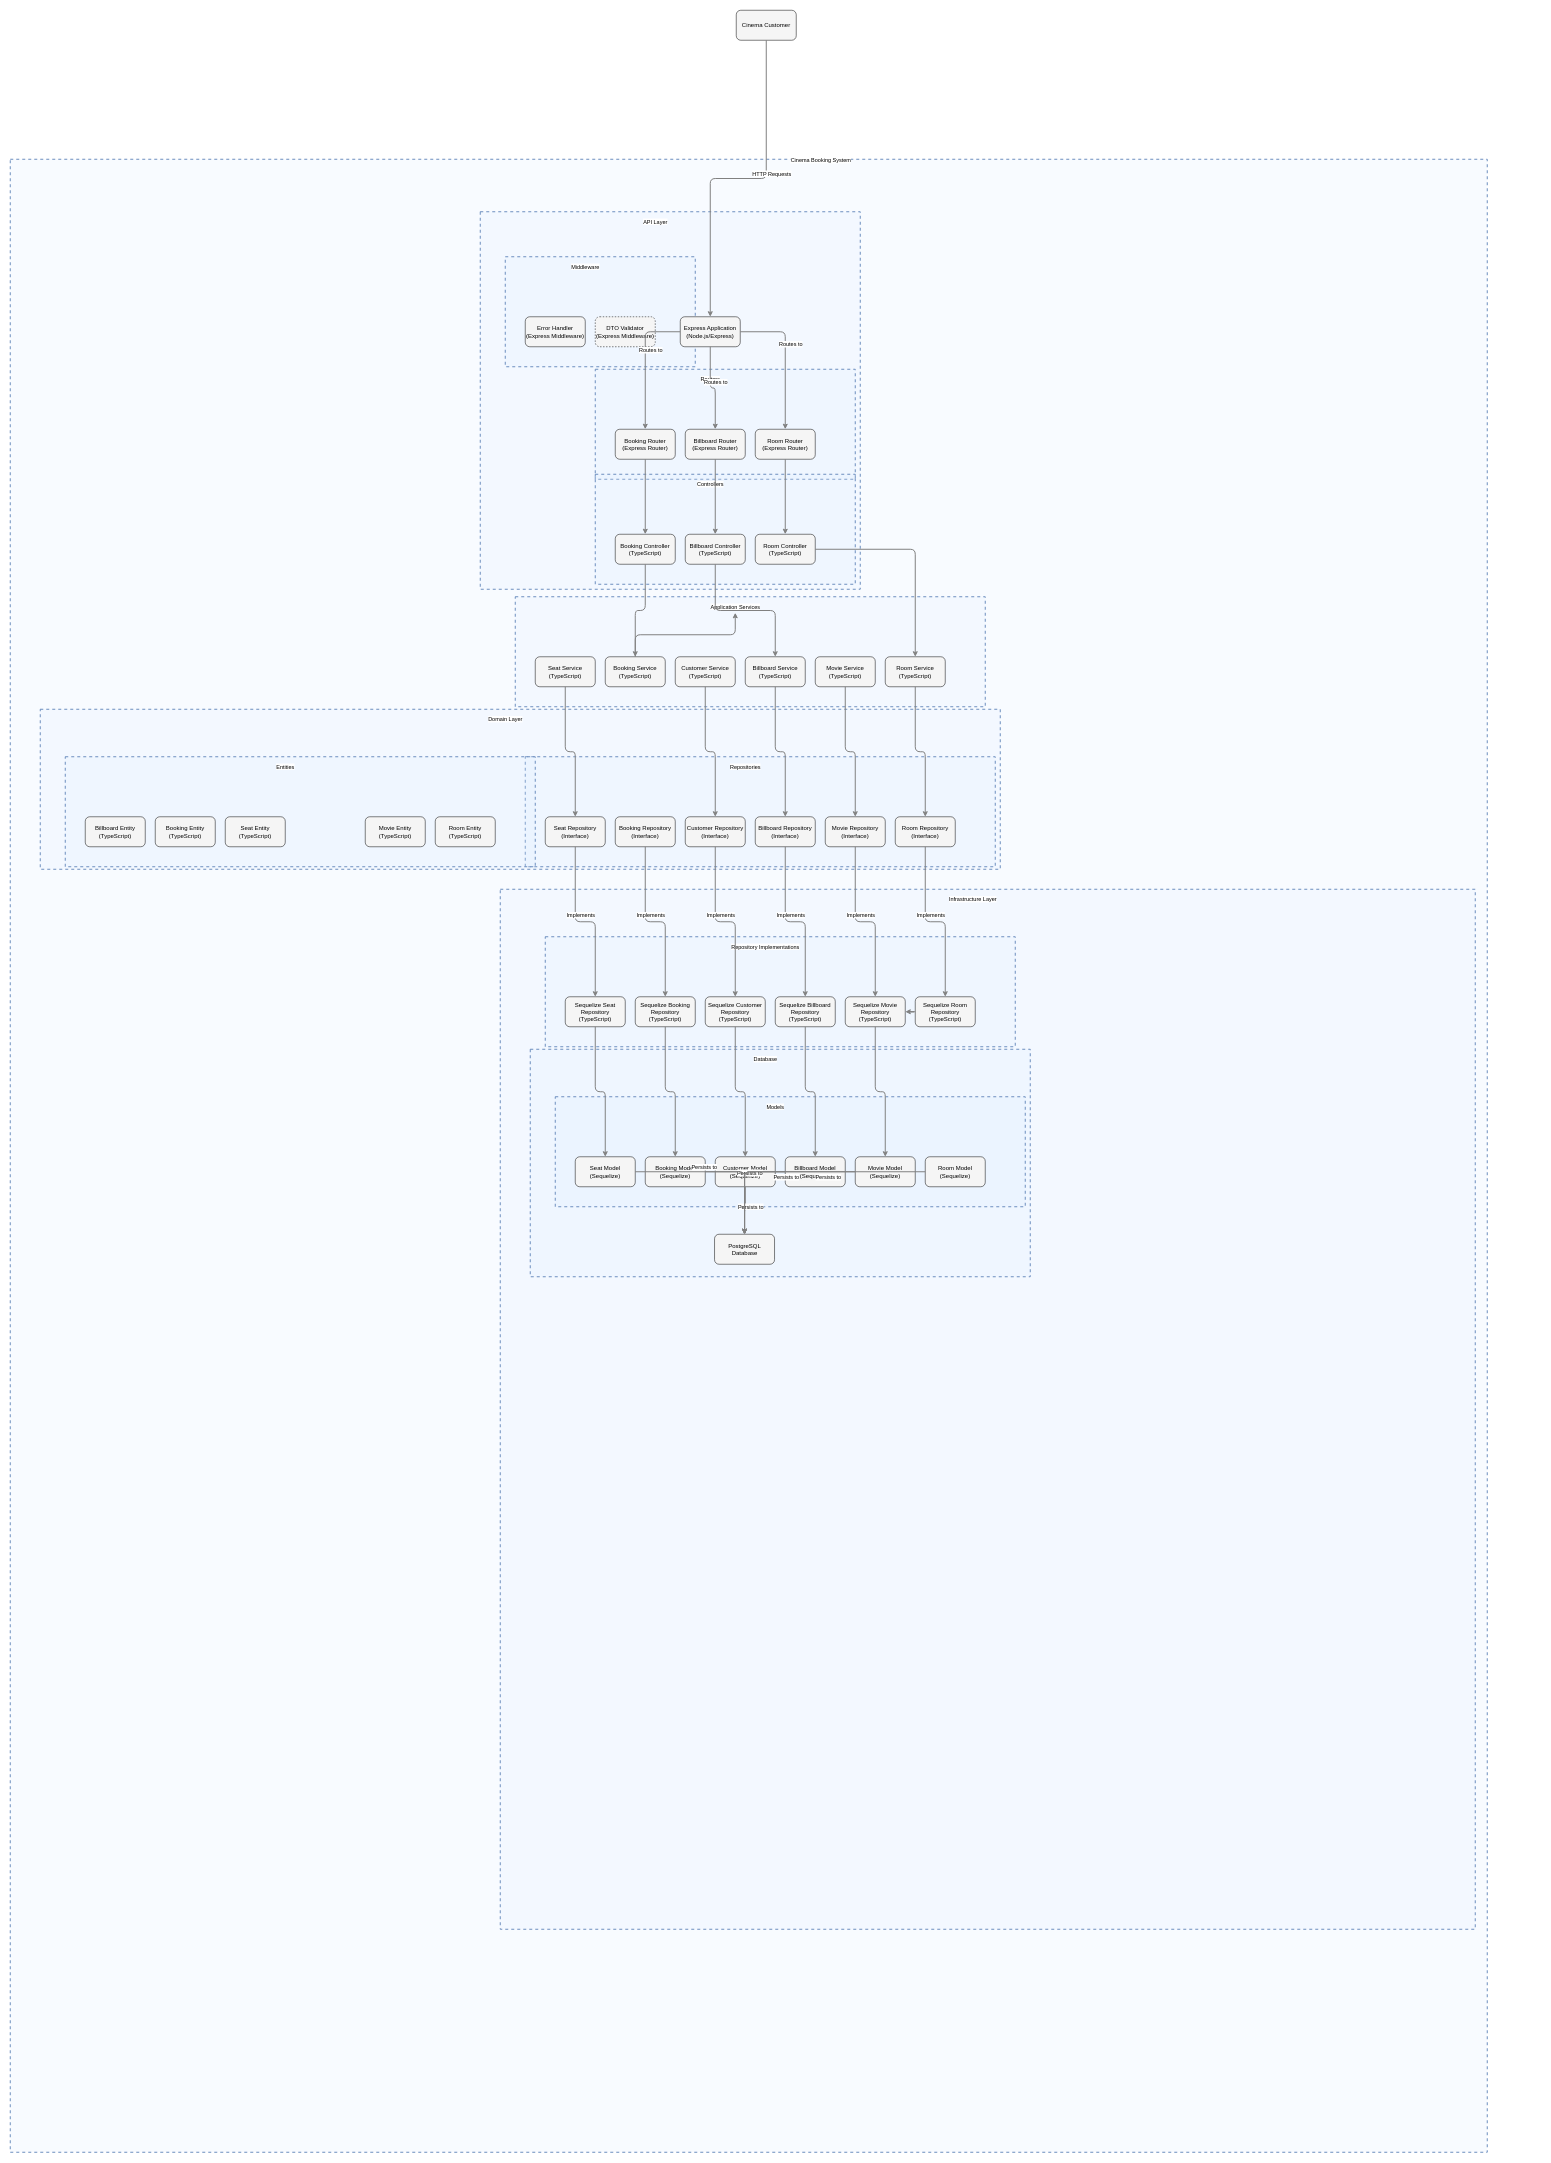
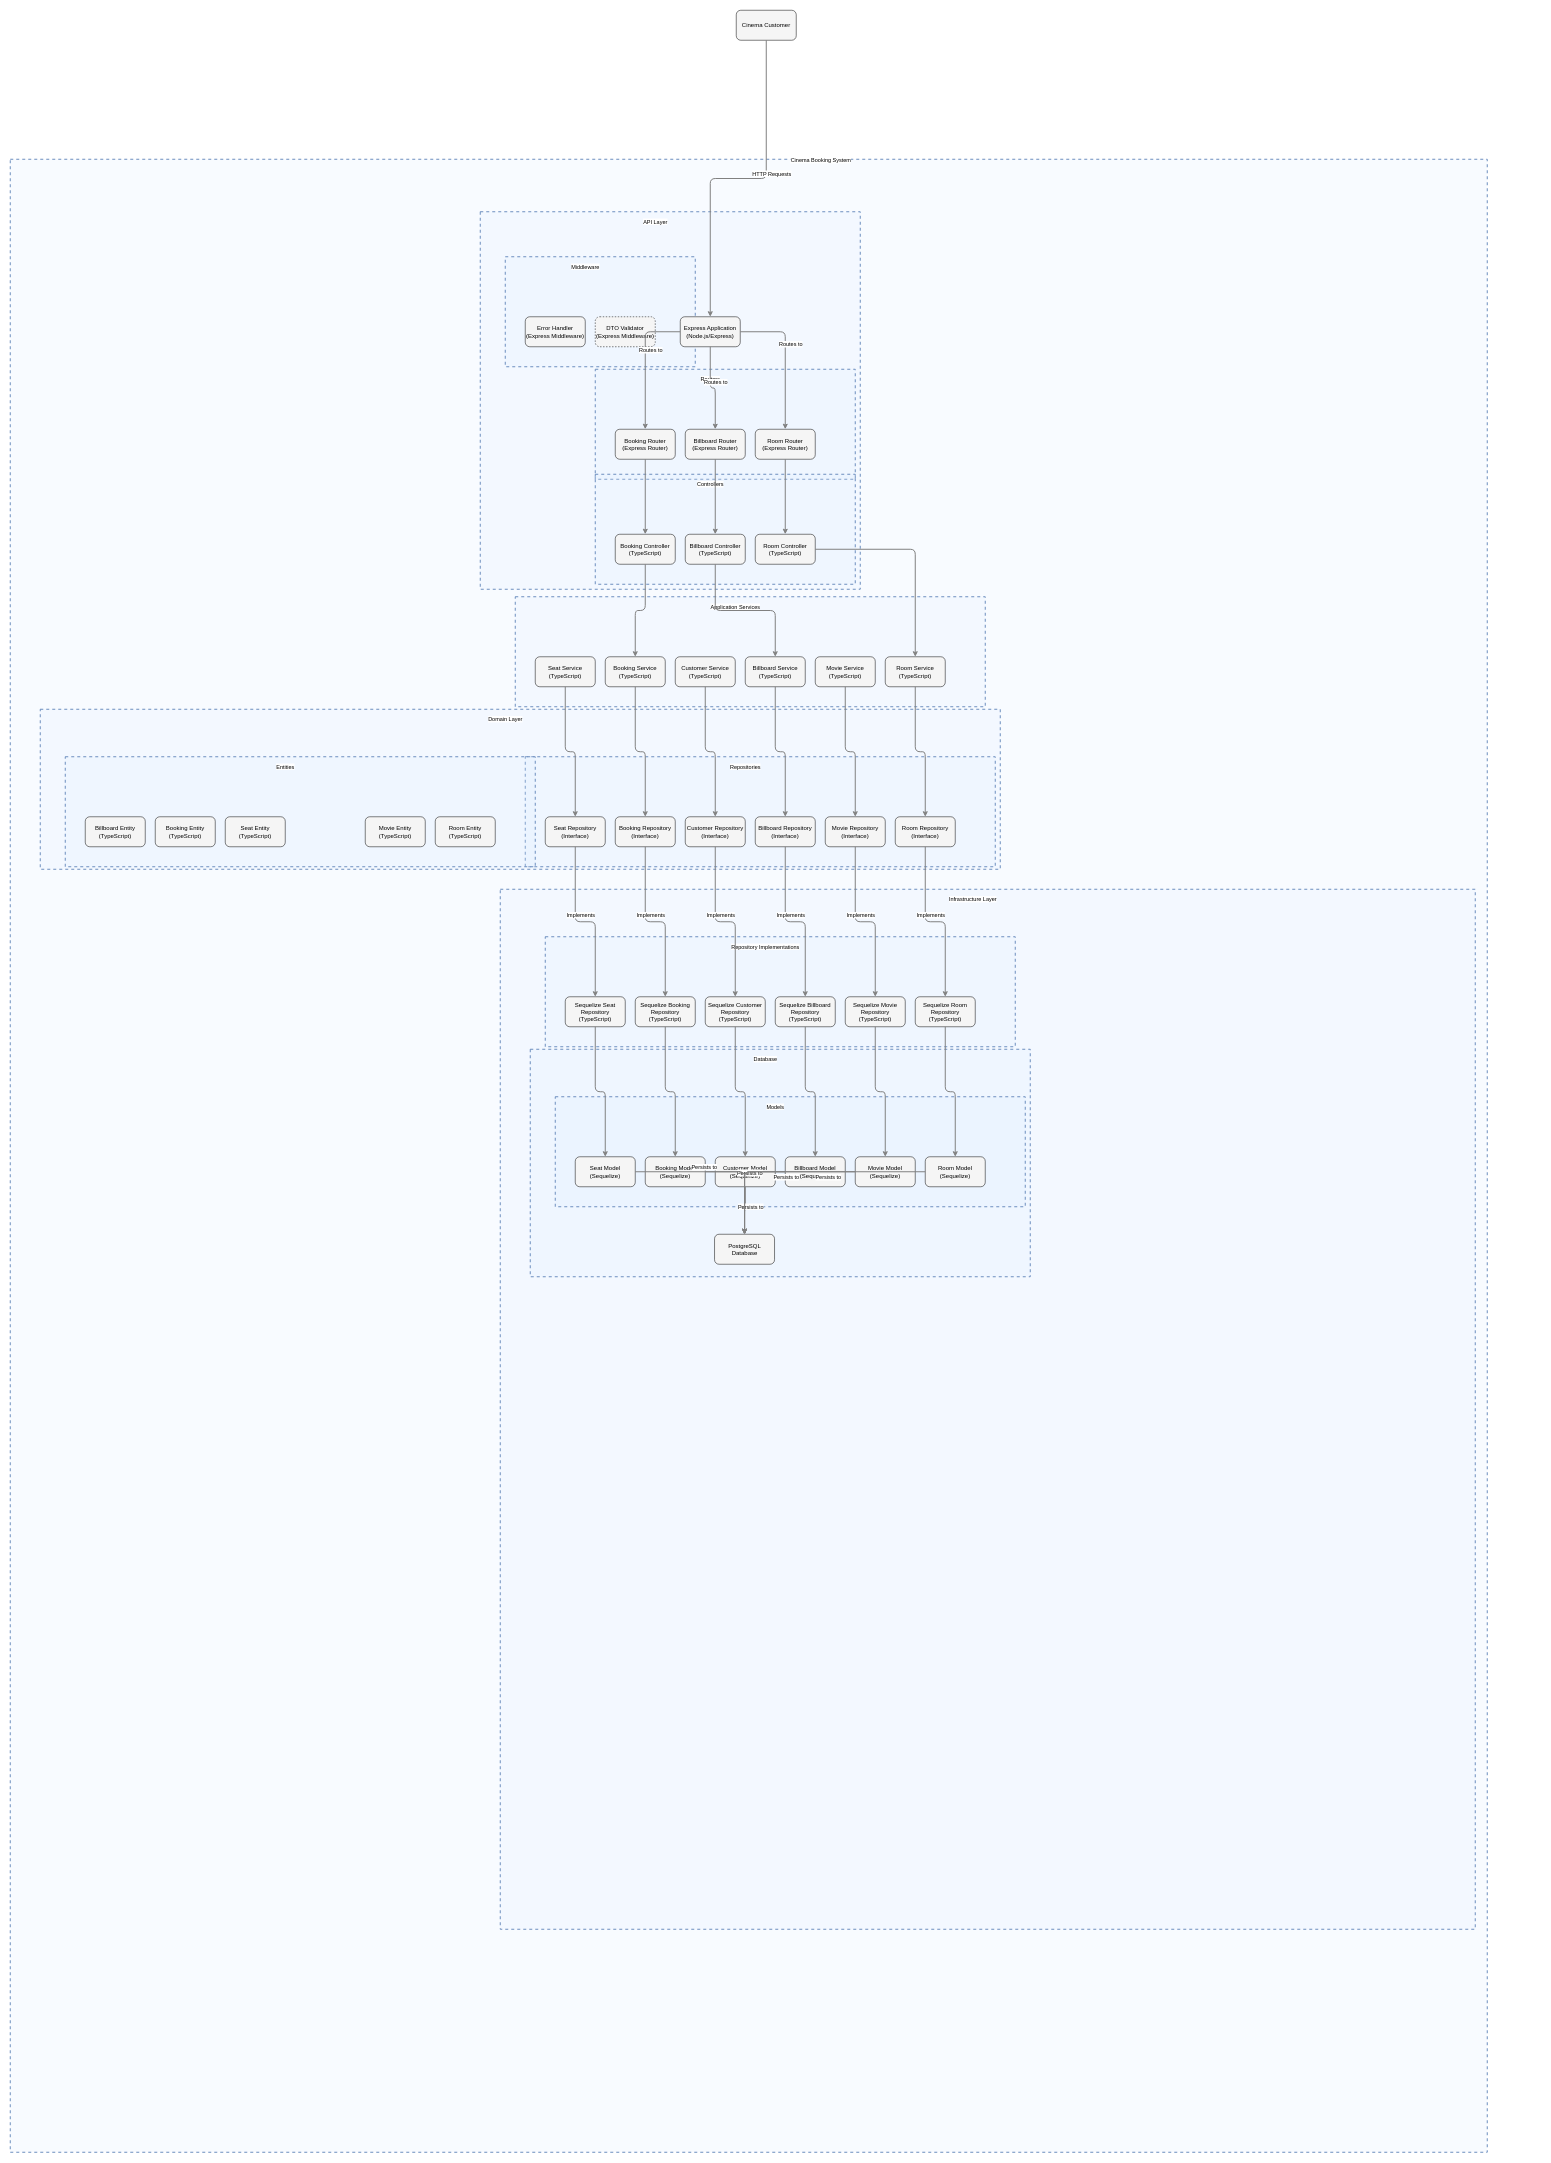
- <mxCell id="82" style="edgeStyle=orthogonalEdgeStyle;rounded=1;orthogonalLoop=1;jettySize=auto;html=1;strokeColor=#808080;strokeWidth=2;jumpStyle=arc;jumpSize=10;spacing=15;labelBackgroundColor=white;labelBorderColor=none;" parent="1" source="42" target="48" edge="1"><mxGeometry relative="1" as="geometry" /></mxCell>
+ <mxCell id="82" style="edgeStyle=orthogonalEdgeStyle;rounded=1;orthogonalLoop=1;jettySize=auto;html=1;strokeColor=#808080;strokeWidth=2;jumpStyle=arc;jumpSize=10;spacing=15;labelBackgroundColor=white;labelBorderColor=none" parent="1" source="42" target="26" edge="1"><mxGeometry relative="1" as="geometry" /></mxCell>
- <mxCell id="104" style="edgeStyle=orthogonalEdgeStyle;rounded=1;orthogonalLoop=1;jettySize=auto;html=1;strokeColor=#808080;strokeWidth=2;jumpStyle=arc;jumpSize=10;spacing=15;labelBackgroundColor=white;labelBorderColor=none;" parent="1" source="9" target="8" edge="1"><mxGeometry relative="1" as="geometry" /></mxCell>
+ <mxCell id="104" style="edgeStyle=orthogonalEdgeStyle;rounded=1;orthogonalLoop=1;jettySize=auto;html=1;strokeColor=#808080;strokeWidth=2;jumpStyle=arc;jumpSize=10;spacing=15;labelBackgroundColor=white;labelBorderColor=none" parent="1" source="9" target="18" edge="1"><mxGeometry relative="1" as="geometry" /></mxCell>
